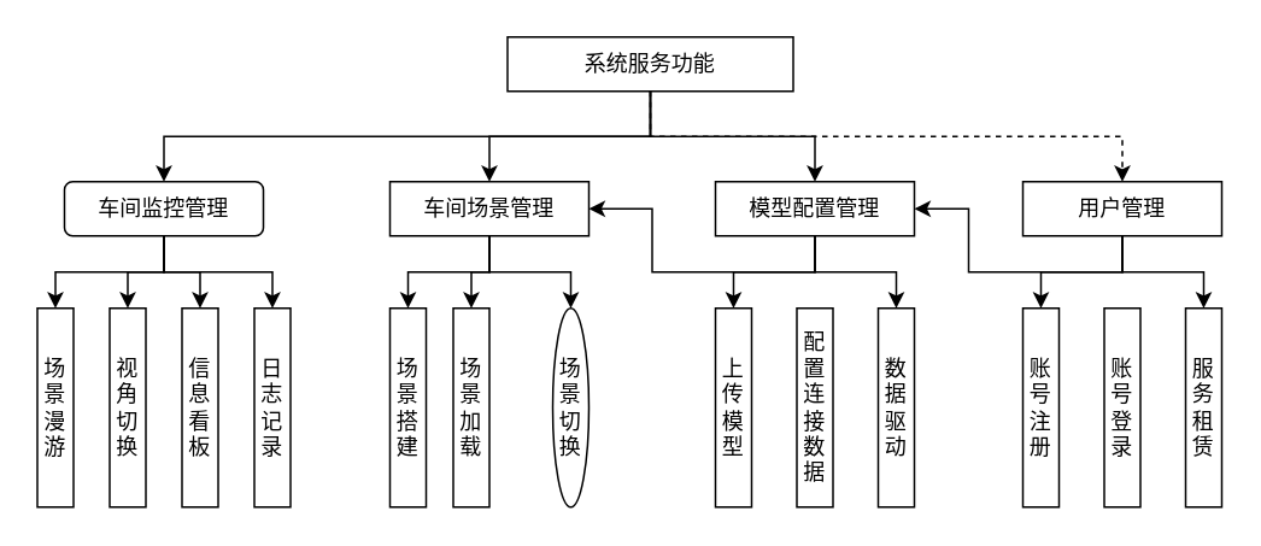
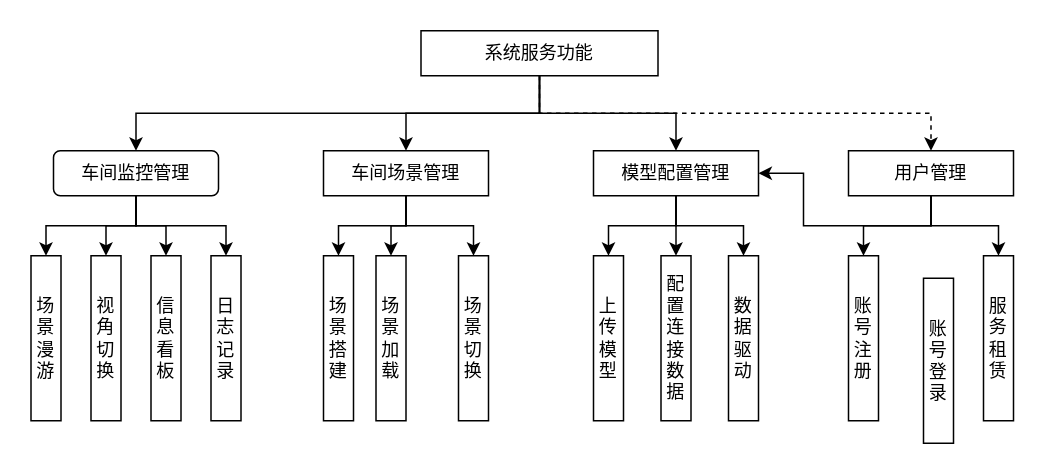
- <mxCell id="17" style="edgeStyle=orthogonalEdgeStyle;rounded=0;orthogonalLoop=1;jettySize=auto;html=1;exitX=0.5;exitY=1;exitDx=0;exitDy=0;" edge="1" parent="1" source="19" target="15"><mxGeometry relative="1" as="geometry" /></mxCell>
+ <mxCell id="17" style="edgeStyle=orthogonalEdgeStyle;rounded=0;orthogonalLoop=1;jettySize=auto;html=1;exitX=0.5;exitY=1;exitDx=0;exitDy=0;entryX=0.5;entryY=0;entryDx=0;entryDy=0;" edge="1" parent="1" source="19" target="32"><mxGeometry relative="1" as="geometry" /></mxCell>
- <mxCell id="30" value="场景切换" style="ellipse;whiteSpace=wrap;html=1;" vertex="1" parent="1"><mxGeometry x="305" y="170" width="20" height="110" as="geometry" /></mxCell>
+ <mxCell id="30" value="场景切换" style="rounded=0;whiteSpace=wrap;html=1;" vertex="1" parent="1"><mxGeometry x="305" y="170" width="20" height="110" as="geometry" /></mxCell>
- <mxCell id="35" value="账号登录" style="rounded=0;whiteSpace=wrap;html=1;" vertex="1" parent="1"><mxGeometry x="610" y="170" width="20" height="110" as="geometry" /></mxCell>
+ <mxCell id="35" value="账号登录" style="rounded=0;whiteSpace=wrap;html=1;" vertex="1" parent="1"><mxGeometry x="615" y="185" width="20" height="110" as="geometry" /></mxCell>
